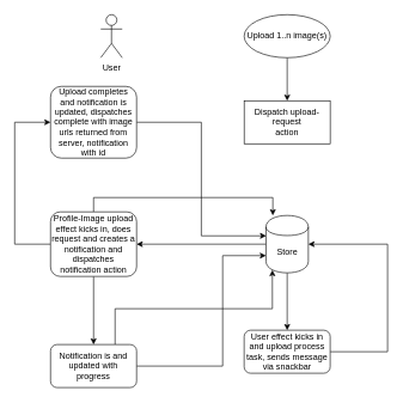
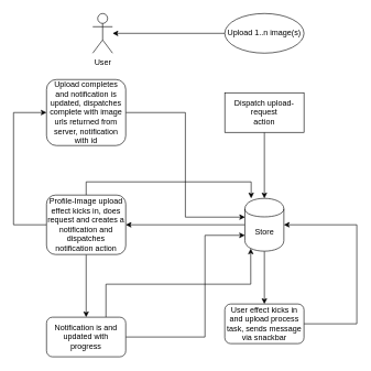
- <mxCell id="3" style="edgeStyle=orthogonalEdgeStyle;rounded=0;orthogonalLoop=1;jettySize=auto;html=1;entryX=0.5;entryY=0;entryDx=0;entryDy=0;" edge="1" parent="1" source="4" target="9"><mxGeometry relative="1" as="geometry" /></mxCell>
+ <mxCell id="3" style="edgeStyle=orthogonalEdgeStyle;rounded=0;orthogonalLoop=1;jettySize=auto;html=1;" edge="1" parent="1" source="4" target="2"><mxGeometry relative="1" as="geometry" /></mxCell>
+ <mxCell id="8" style="edgeStyle=orthogonalEdgeStyle;rounded=0;orthogonalLoop=1;jettySize=auto;html=1;exitX=0.5;exitY=1;exitDx=0;exitDy=0;" edge="1" parent="1" source="9" target="7"><mxGeometry relative="1" as="geometry" /></mxCell>
